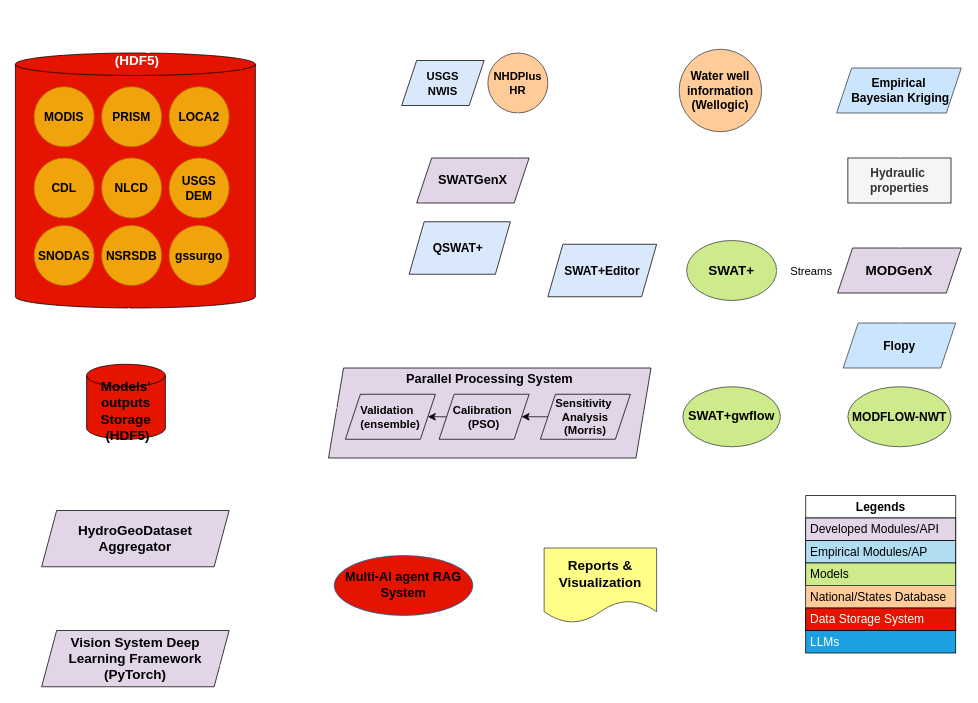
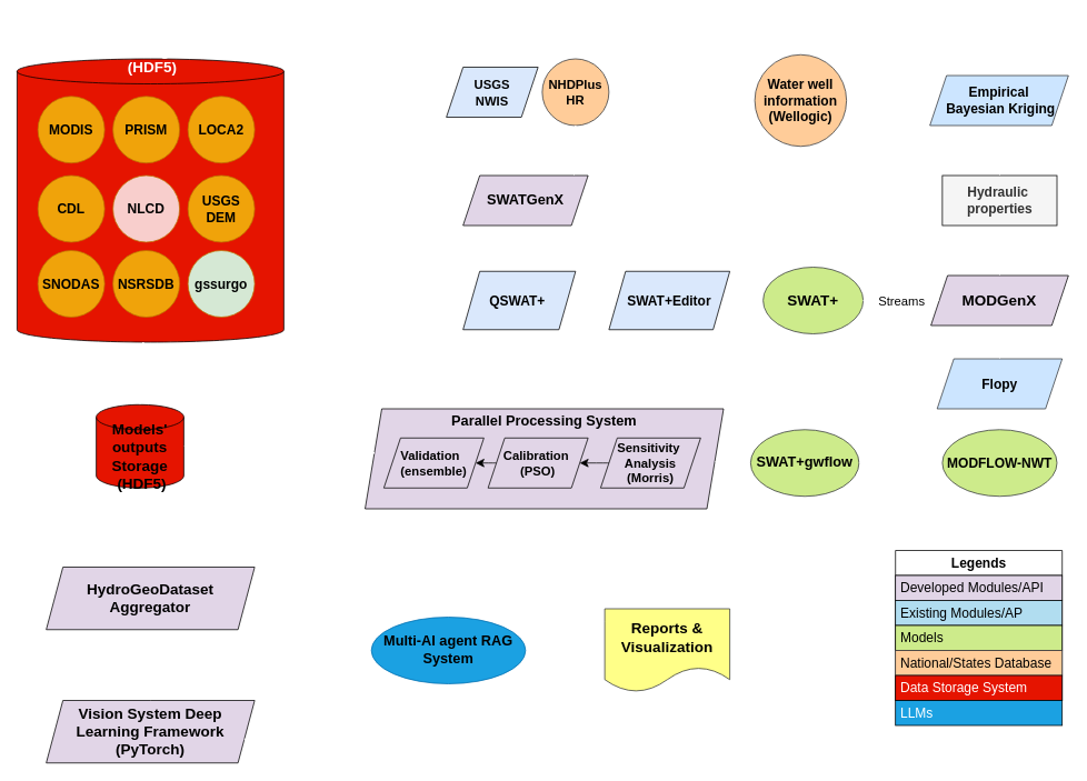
- <mxCell id="4" value="NLCD" style="ellipse;whiteSpace=wrap;html=1;aspect=fixed;fillColor=#f0a30a;fontColor=#000000;strokeColor=#BD7000;fontSize=16;fontStyle=1" parent="1" vertex="1"><mxGeometry x="135" y="210" width="80" height="80" as="geometry" /></mxCell>
+ <mxCell id="4" value="NLCD" style="ellipse;whiteSpace=wrap;html=1;aspect=fixed;fillColor=#f8cecc;fontColor=#000000;strokeColor=#BD7000;fontSize=16;fontStyle=1;" parent="1" vertex="1"><mxGeometry x="135" y="210" width="80" height="80" as="geometry" /></mxCell>
- <mxCell id="14" value="QSWAT+&lt;span style=&quot;white-space: pre; font-size: 16px;&quot;&gt;&#09;&lt;/span&gt;" style="shape=parallelogram;perimeter=parallelogramPerimeter;whiteSpace=wrap;html=1;fixedSize=1;fillColor=#dae8fc;strokeColor=#000000;fontSize=16;fontStyle=1" parent="1" vertex="1"><mxGeometry x="545" y="295" width="135" height="70" as="geometry" /></mxCell>
+ <mxCell id="14" value="QSWAT+&lt;span style=&quot;white-space: pre; font-size: 16px;&quot;&gt;&#09;&lt;/span&gt;" style="shape=parallelogram;perimeter=parallelogramPerimeter;whiteSpace=wrap;html=1;fixedSize=1;fillColor=#dae8fc;strokeColor=#000000;fontSize=16;fontStyle=1" parent="1" vertex="1"><mxGeometry x="555" y="325" width="135" height="70" as="geometry" /></mxCell>
- <mxCell id="9" value="gssurgo" style="ellipse;whiteSpace=wrap;html=1;aspect=fixed;fillColor=#f0a30a;fontColor=#000000;strokeColor=#BD7000;fontSize=16;fontStyle=1" parent="1" vertex="1"><mxGeometry x="225" y="300" width="80" height="80" as="geometry" /></mxCell>
+ <mxCell id="9" value="gssurgo" style="ellipse;whiteSpace=wrap;html=1;aspect=fixed;fillColor=#d5e8d4;fontColor=#000000;strokeColor=#BD7000;fontSize=16;fontStyle=1;" parent="1" vertex="1"><mxGeometry x="225" y="300" width="80" height="80" as="geometry" /></mxCell>
- <mxCell id="27" value="SWAT+gwflow" style="ellipse;whiteSpace=wrap;html=1;fillColor=#cdeb8b;strokeColor=#36393d;fontSize=17;fontStyle=1" parent="1" vertex="1"><mxGeometry x="910" y="515" width="130" height="80" as="geometry" /></mxCell>
+ <mxCell id="27" value="SWAT+gwflow" style="ellipse;whiteSpace=wrap;html=1;fillColor=#cdeb8b;strokeColor=#36393d;fontSize=17;fontStyle=1" parent="1" vertex="1"><mxGeometry x="900" y="515" width="130" height="80" as="geometry" /></mxCell>
- <mxCell id="36" value="Empirical Modules/AP&lt;span style=&quot;white-space: pre; font-size: 16px;&quot;&gt;&#09;&lt;/span&gt;" style="text;strokeColor=#000000;fillColor=#b1ddf0;align=left;verticalAlign=middle;spacingLeft=4;spacingRight=4;overflow=hidden;points=[[0,0.5],[1,0.5]];portConstraint=eastwest;rotatable=0;whiteSpace=wrap;html=1;fontSize=16;" parent="34" vertex="1"><mxGeometry y="60" width="200" height="30" as="geometry" /></mxCell>
+ <mxCell id="36" value="Existing Modules/AP&lt;span style=&quot;white-space: pre; font-size: 16px;&quot;&gt;&#09;&lt;/span&gt;" style="text;strokeColor=#000000;fillColor=#b1ddf0;align=left;verticalAlign=middle;spacingLeft=4;spacingRight=4;overflow=hidden;points=[[0,0.5],[1,0.5]];portConstraint=eastwest;rotatable=0;whiteSpace=wrap;html=1;fontSize=16;" parent="34" vertex="1"><mxGeometry y="60" width="200" height="30" as="geometry" /></mxCell>
- <mxCell id="67" value="&lt;font style=&quot;color: rgb(0, 0, 0); font-size: 17px;&quot;&gt;&lt;b style=&quot;&quot;&gt;Multi-AI agent RAG System&lt;/b&gt;&lt;/font&gt;" style="ellipse;whiteSpace=wrap;html=1;fillColor=#e51400;fontColor=#ffffff;strokeColor=#006EAF;" parent="1" vertex="1"><mxGeometry x="445" y="740" width="185" height="80" as="geometry" /></mxCell>
+ <mxCell id="67" value="&lt;font style=&quot;color: rgb(0, 0, 0); font-size: 17px;&quot;&gt;&lt;b style=&quot;&quot;&gt;Multi-AI agent RAG System&lt;/b&gt;&lt;/font&gt;" style="ellipse;whiteSpace=wrap;html=1;fillColor=#1ba1e2;fontColor=#ffffff;strokeColor=#006EAF;" parent="1" vertex="1"><mxGeometry x="445" y="740" width="185" height="80" as="geometry" /></mxCell>
